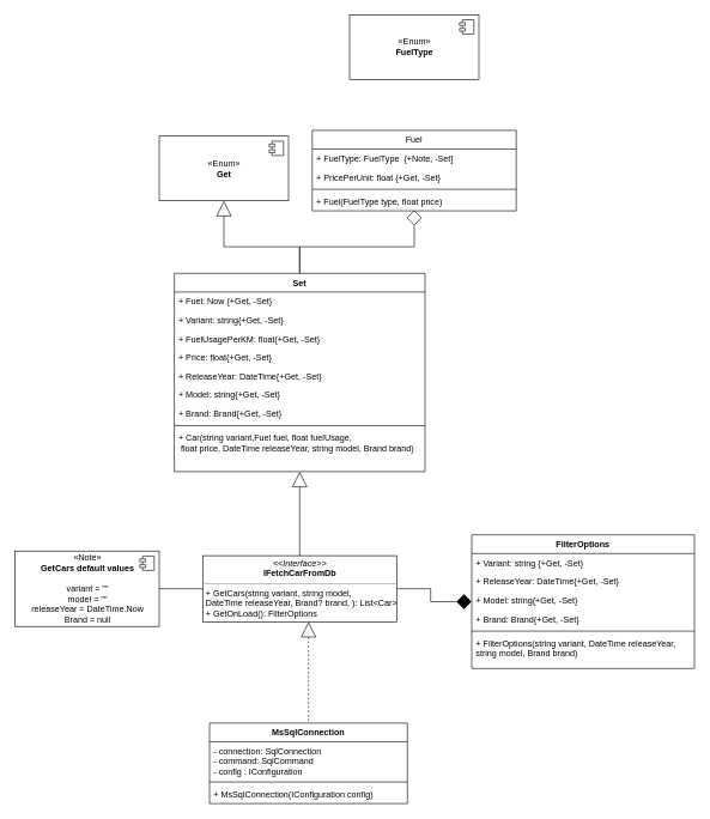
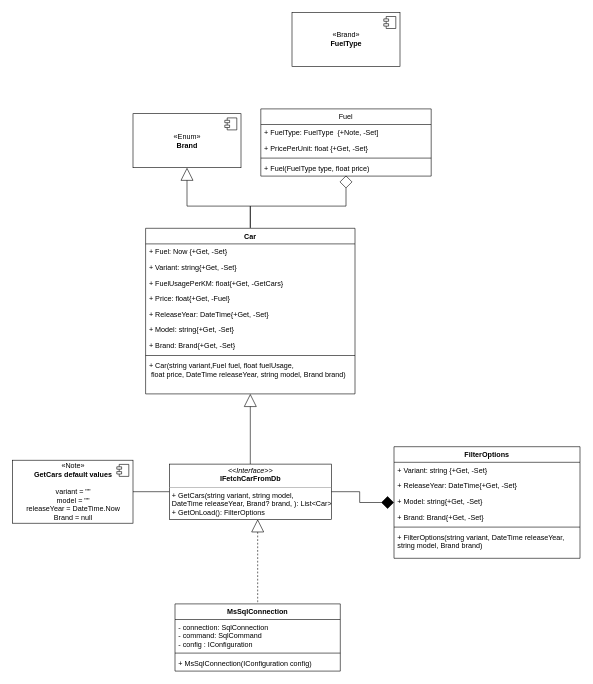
- <mxCell id="16" value="«Enum»&lt;br&gt;&lt;b&gt;FuelType&lt;/b&gt;" style="html=1;dropTarget=0;" vertex="1" parent="1"><mxGeometry x="486" y="20" width="180" height="90" as="geometry" /></mxCell>
+ <mxCell id="16" value="«Brand»&lt;br&gt;&lt;b&gt;FuelType&lt;/b&gt;" style="html=1;dropTarget=0;" vertex="1" parent="1"><mxGeometry x="486" y="20" width="180" height="90" as="geometry" /></mxCell>
- <mxCell id="14" value="«Enum»&lt;br&gt;&lt;b&gt;Get&lt;/b&gt;" style="html=1;dropTarget=0;" vertex="1" parent="1"><mxGeometry x="221" y="189" width="180" height="90" as="geometry" /></mxCell>
+ <mxCell id="14" value="«Enum»&lt;br&gt;&lt;b&gt;Brand&lt;/b&gt;" style="html=1;dropTarget=0;" vertex="1" parent="1"><mxGeometry x="221" y="189" width="180" height="90" as="geometry" /></mxCell>
- <mxCell id="4" value="Set" style="swimlane;fontStyle=1;align=center;verticalAlign=top;childLayout=stackLayout;horizontal=1;startSize=26;horizontalStack=0;resizeParent=1;resizeParentMax=0;resizeLast=0;collapsible=1;marginBottom=0;" vertex="1" parent="1"><mxGeometry x="242" y="380" width="349" height="276" as="geometry" /></mxCell>
+ <mxCell id="4" value="Car" style="swimlane;fontStyle=1;align=center;verticalAlign=top;childLayout=stackLayout;horizontal=1;startSize=26;horizontalStack=0;resizeParent=1;resizeParentMax=0;resizeLast=0;collapsible=1;marginBottom=0;" vertex="1" parent="1"><mxGeometry x="242" y="380" width="349" height="276" as="geometry" /></mxCell>
- <mxCell id="7" value="+ FuelUsagePerKM: float{+Get, -Set}" style="text;strokeColor=none;fillColor=none;align=left;verticalAlign=top;spacingLeft=4;spacingRight=4;overflow=hidden;rotatable=0;points=[[0,0.5],[1,0.5]];portConstraint=eastwest;" vertex="1" parent="4"><mxGeometry y="78" width="349" height="26" as="geometry" /></mxCell>
+ <mxCell id="7" value="+ FuelUsagePerKM: float{+Get, -GetCars}" style="text;strokeColor=none;fillColor=none;align=left;verticalAlign=top;spacingLeft=4;spacingRight=4;overflow=hidden;rotatable=0;points=[[0,0.5],[1,0.5]];portConstraint=eastwest;" vertex="1" parent="4"><mxGeometry y="78" width="349" height="26" as="geometry" /></mxCell>
- <mxCell id="8" value="+ Price: float{+Get, -Set}" style="text;strokeColor=none;fillColor=none;align=left;verticalAlign=top;spacingLeft=4;spacingRight=4;overflow=hidden;rotatable=0;points=[[0,0.5],[1,0.5]];portConstraint=eastwest;" vertex="1" parent="4"><mxGeometry y="104" width="349" height="26" as="geometry" /></mxCell>
+ <mxCell id="8" value="+ Price: float{+Get, -Fuel}" style="text;strokeColor=none;fillColor=none;align=left;verticalAlign=top;spacingLeft=4;spacingRight=4;overflow=hidden;rotatable=0;points=[[0,0.5],[1,0.5]];portConstraint=eastwest;" vertex="1" parent="4"><mxGeometry y="104" width="349" height="26" as="geometry" /></mxCell>
